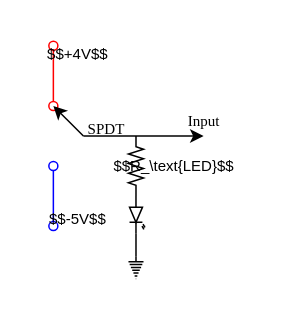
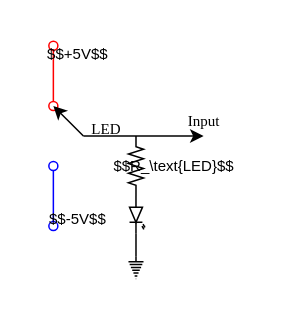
- <mxCell id="12" value="&lt;font style=&quot;font-size: 10px;&quot;&gt;$$+4V$$&lt;/font&gt;" style="text;html=1;align=center;verticalAlign=middle;resizable=0;points=[];autosize=1;strokeColor=none;fillColor=none;" vertex="1" parent="1"><mxGeometry x="20.7" y="20" width="60" height="30" as="geometry" /></mxCell>
+ <mxCell id="12" value="&lt;font style=&quot;font-size: 10px;&quot;&gt;$$+5V$$&lt;/font&gt;" style="text;html=1;align=center;verticalAlign=middle;resizable=0;points=[];autosize=1;strokeColor=none;fillColor=none;" vertex="1" parent="1"><mxGeometry x="20.7" y="20" width="60" height="30" as="geometry" /></mxCell>
- <mxCell id="11" value="SPDT" style="text;html=1;align=center;verticalAlign=middle;resizable=0;points=[];autosize=1;strokeColor=none;fillColor=none;fontSize=10;fontFamily=Times New Roman;" vertex="1" parent="1"><mxGeometry x="45" y="70" width="50" height="30" as="geometry" /></mxCell>
+ <mxCell id="11" value="LED" style="text;html=1;align=center;verticalAlign=middle;resizable=0;points=[];autosize=1;strokeColor=none;fillColor=none;fontSize=10;fontFamily=Times New Roman;" vertex="1" parent="1"><mxGeometry x="45" y="70" width="50" height="30" as="geometry" /></mxCell>
